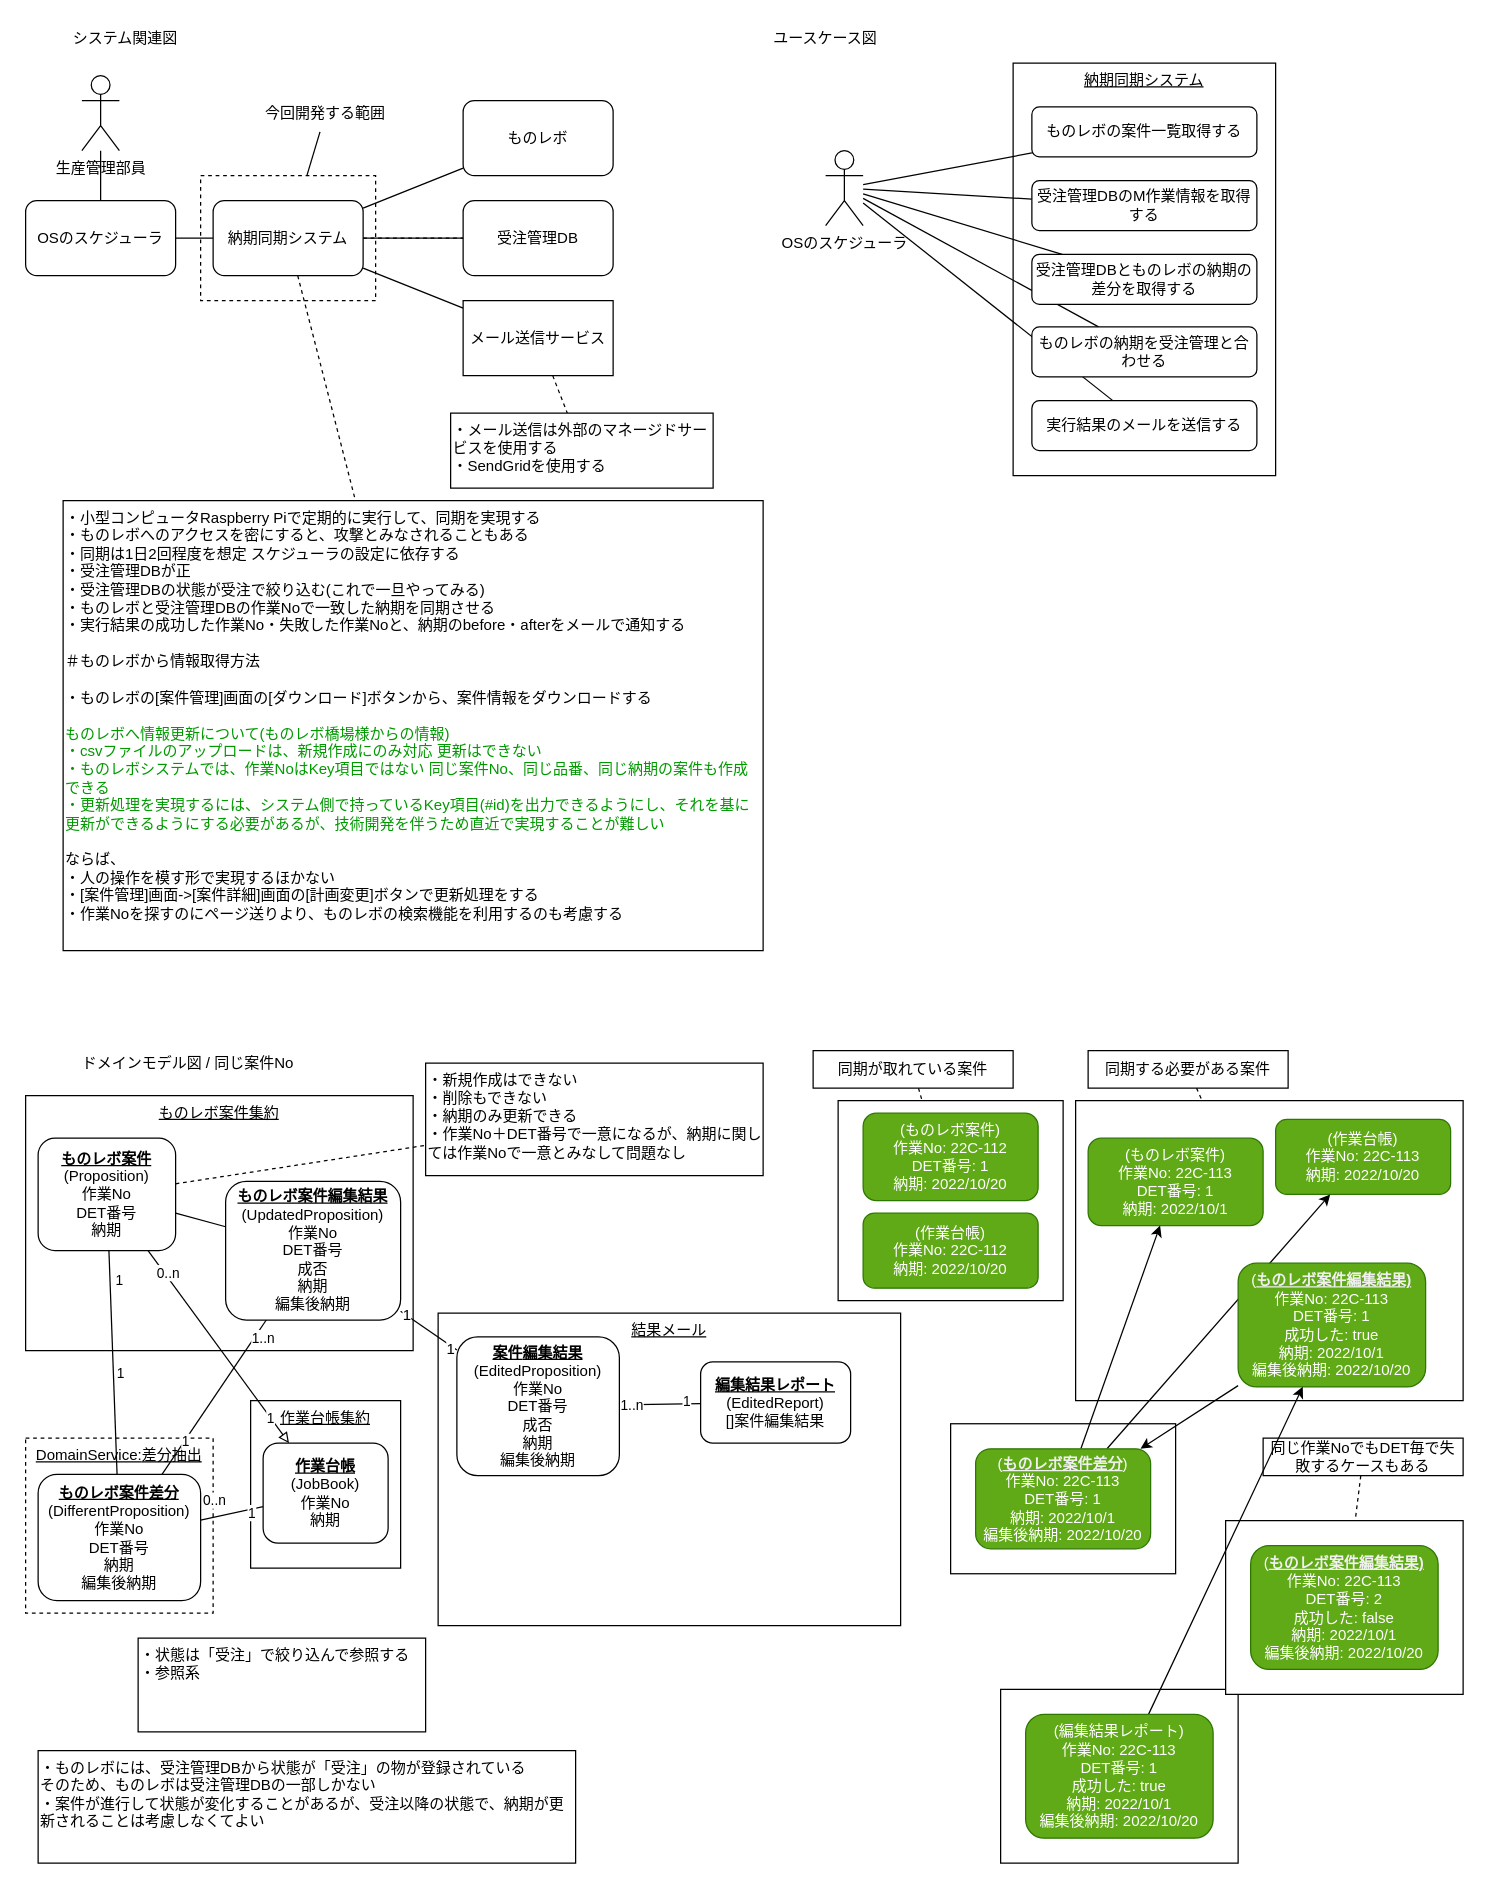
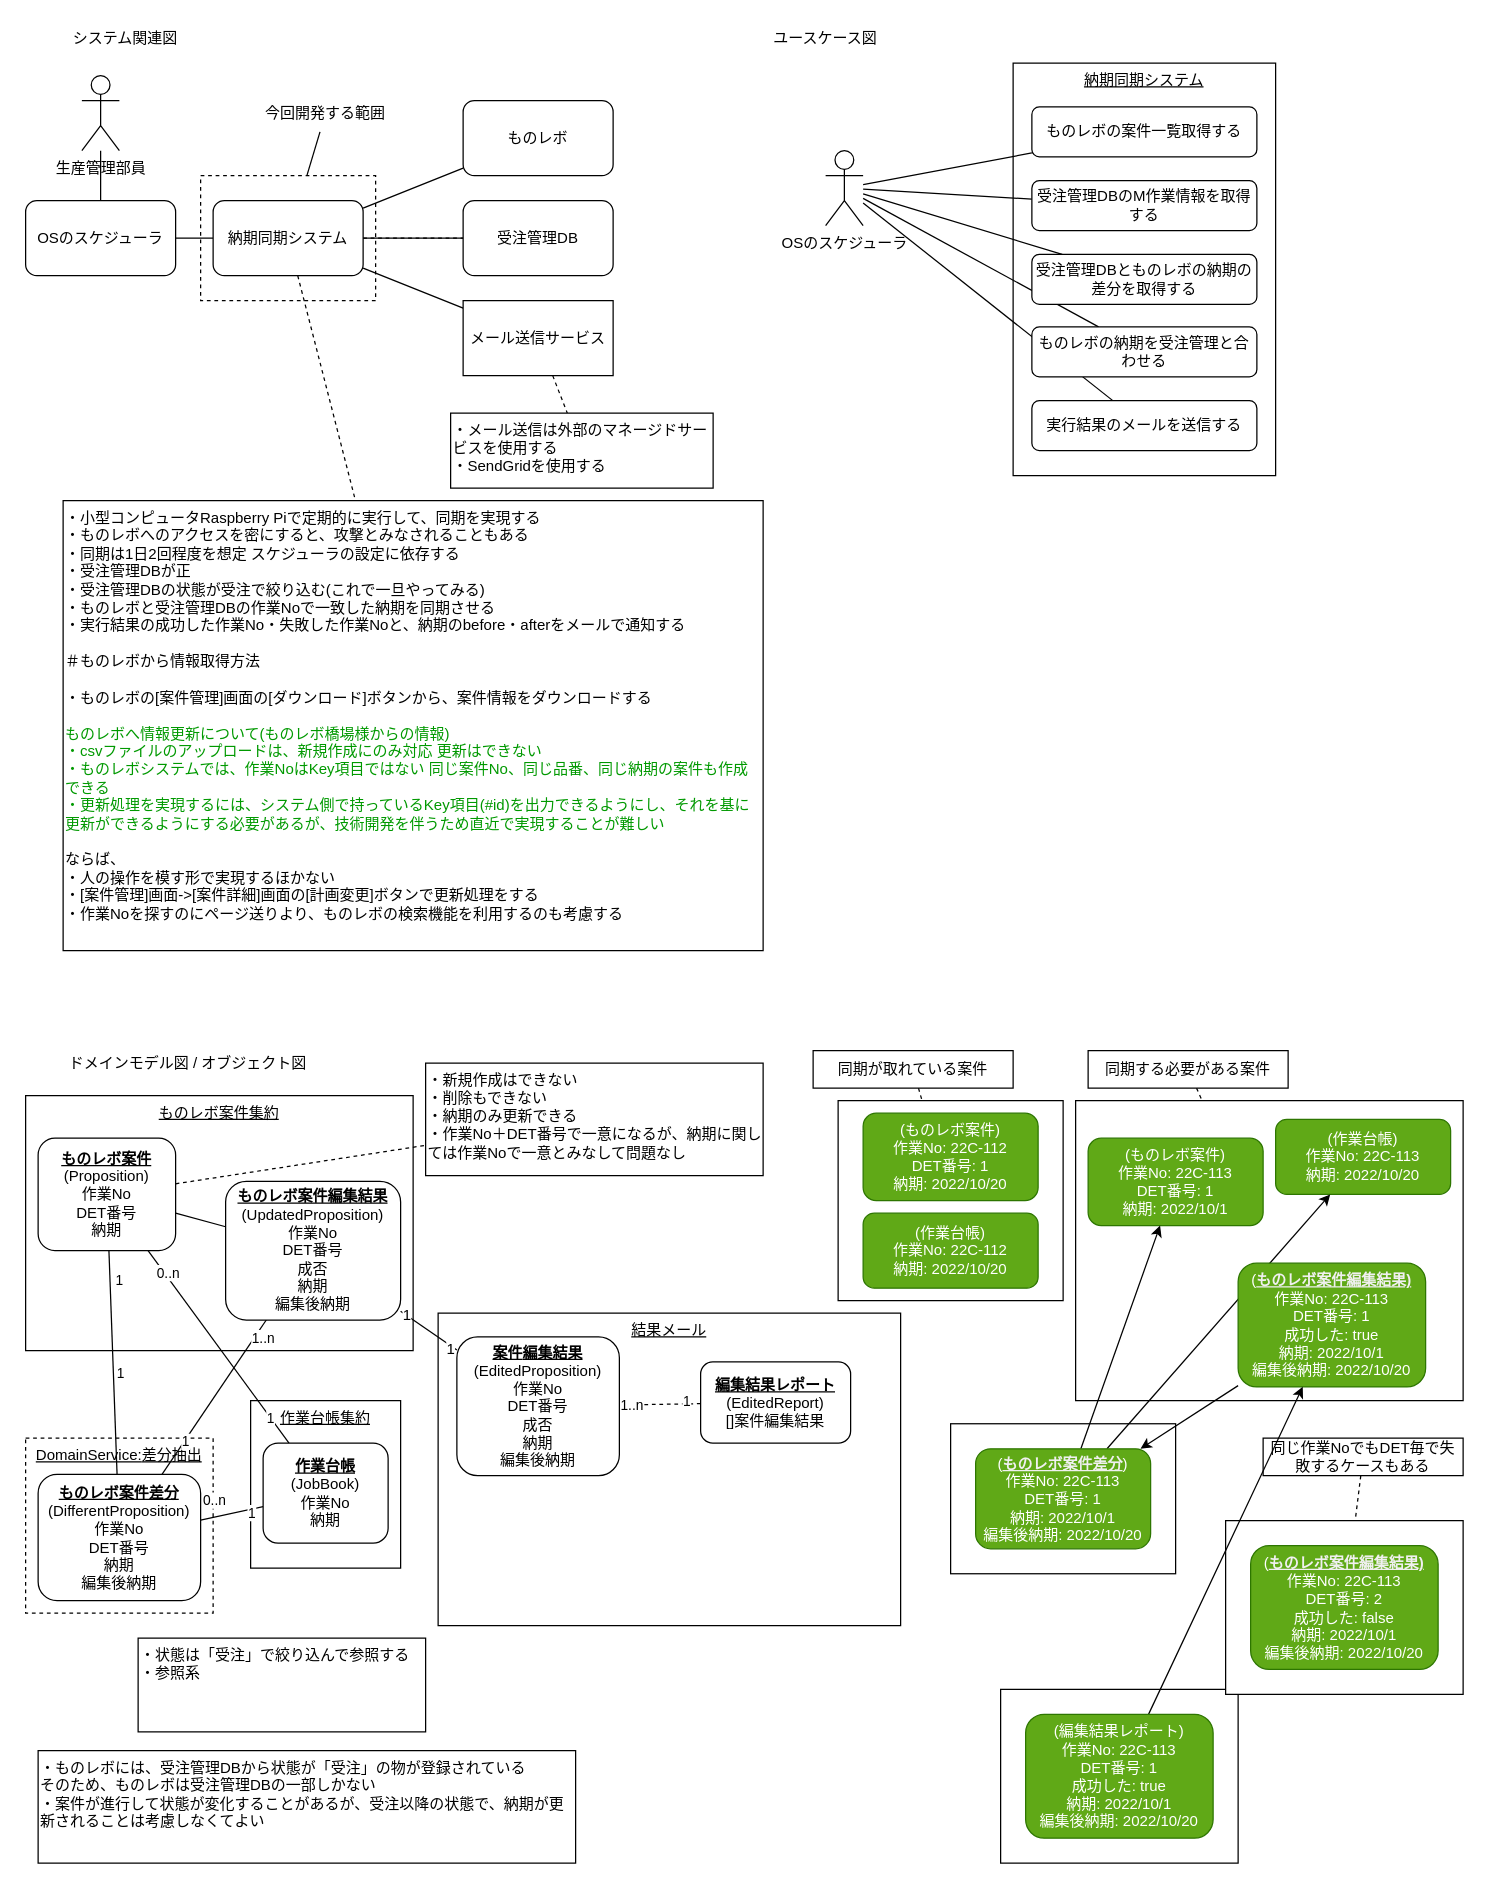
- <mxCell id="17" value="ドメインモデル図 / 同じ案件No" style="text;html=1;strokeColor=none;fillColor=none;align=center;verticalAlign=middle;whiteSpace=wrap;rounded=0;" parent="1" vertex="1"><mxGeometry x="50" y="840" width="200" height="20" as="geometry" /></mxCell>
+ <mxCell id="17" value="ドメインモデル図 / オブジェクト図" style="text;html=1;strokeColor=none;fillColor=none;align=center;verticalAlign=middle;whiteSpace=wrap;rounded=0;" parent="1" vertex="1"><mxGeometry x="50" y="840" width="200" height="20" as="geometry" /></mxCell>
- <mxCell id="87" style="edgeStyle=none;html=1;endArrow=none;endFill=0;" edge="1" parent="1" source="90" target="84"><mxGeometry relative="1" as="geometry" /></mxCell>
+ <mxCell id="87" style="edgeStyle=none;html=1;endArrow=none;endFill=0;dashed=1;" edge="1" parent="1" source="90" target="84"><mxGeometry relative="1" as="geometry" /></mxCell>
- <mxCell id="42" style="edgeStyle=none;html=1;fontColor=default;endArrow=block;endFill=0;" parent="1" source="47" target="48" edge="1"><mxGeometry relative="1" as="geometry" /></mxCell>
+ <mxCell id="42" style="edgeStyle=none;html=1;fontColor=default;endArrow=none;endFill=0;" parent="1" source="47" target="48" edge="1"><mxGeometry relative="1" as="geometry" /></mxCell>
